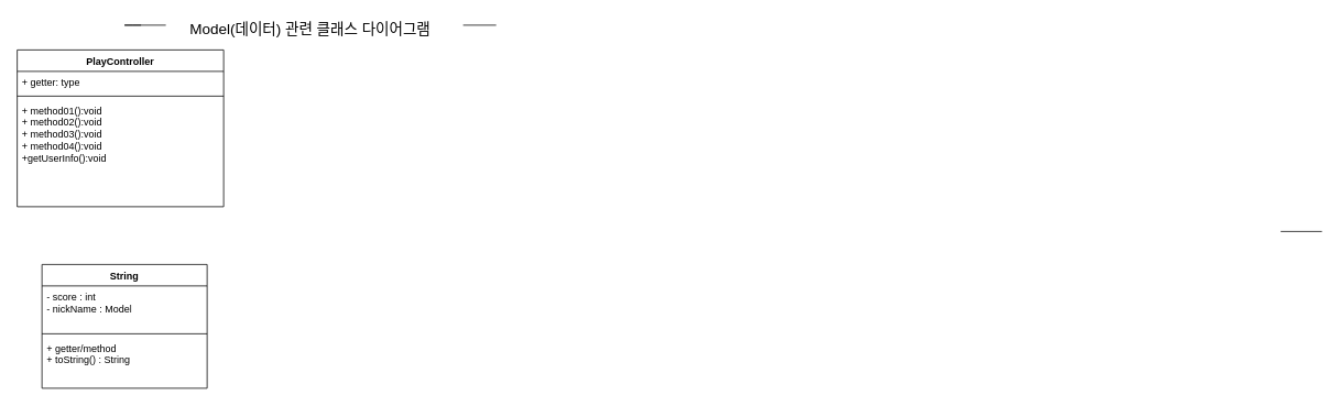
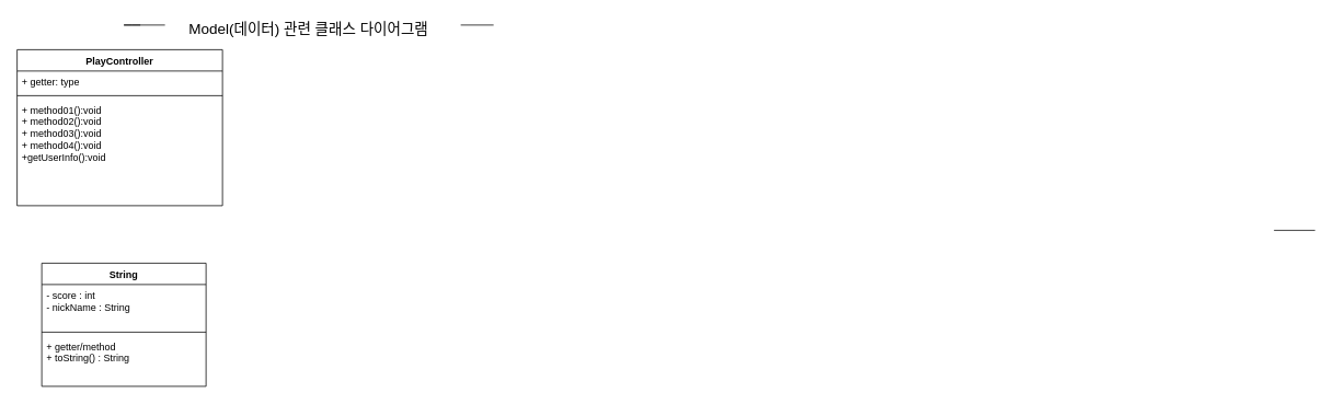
- <mxCell id="12" value="- score : int&lt;br&gt;- nickName : Model" style="text;strokeColor=none;fillColor=none;align=left;verticalAlign=top;spacingLeft=4;spacingRight=4;overflow=hidden;rotatable=0;points=[[0,0.5],[1,0.5]];portConstraint=eastwest;whiteSpace=wrap;html=1;" vertex="1" parent="11"><mxGeometry y="26" width="200" height="54" as="geometry" /></mxCell>
+ <mxCell id="12" value="- score : int&lt;br&gt;- nickName : String" style="text;strokeColor=none;fillColor=none;align=left;verticalAlign=top;spacingLeft=4;spacingRight=4;overflow=hidden;rotatable=0;points=[[0,0.5],[1,0.5]];portConstraint=eastwest;whiteSpace=wrap;html=1;" vertex="1" parent="11"><mxGeometry y="26" width="200" height="54" as="geometry" /></mxCell>
